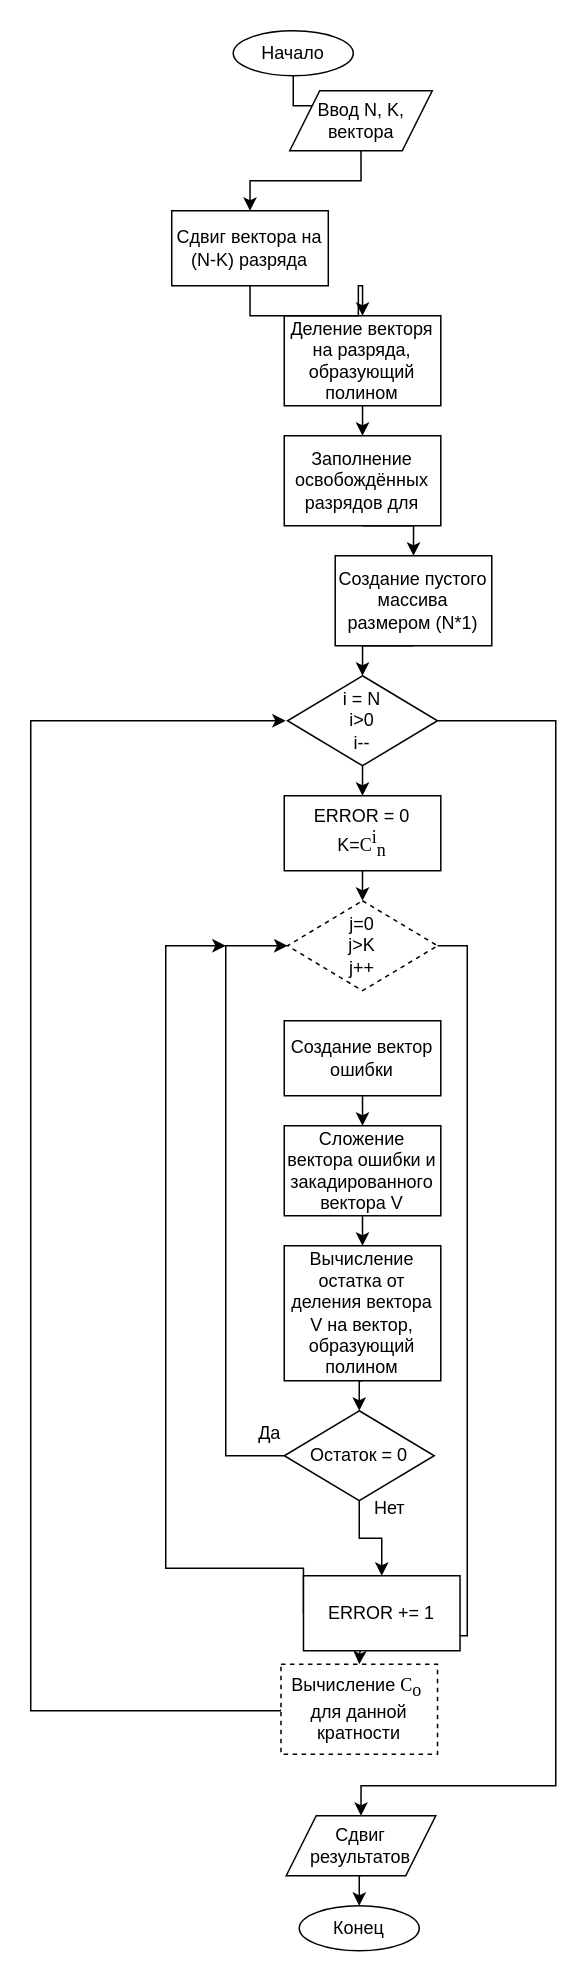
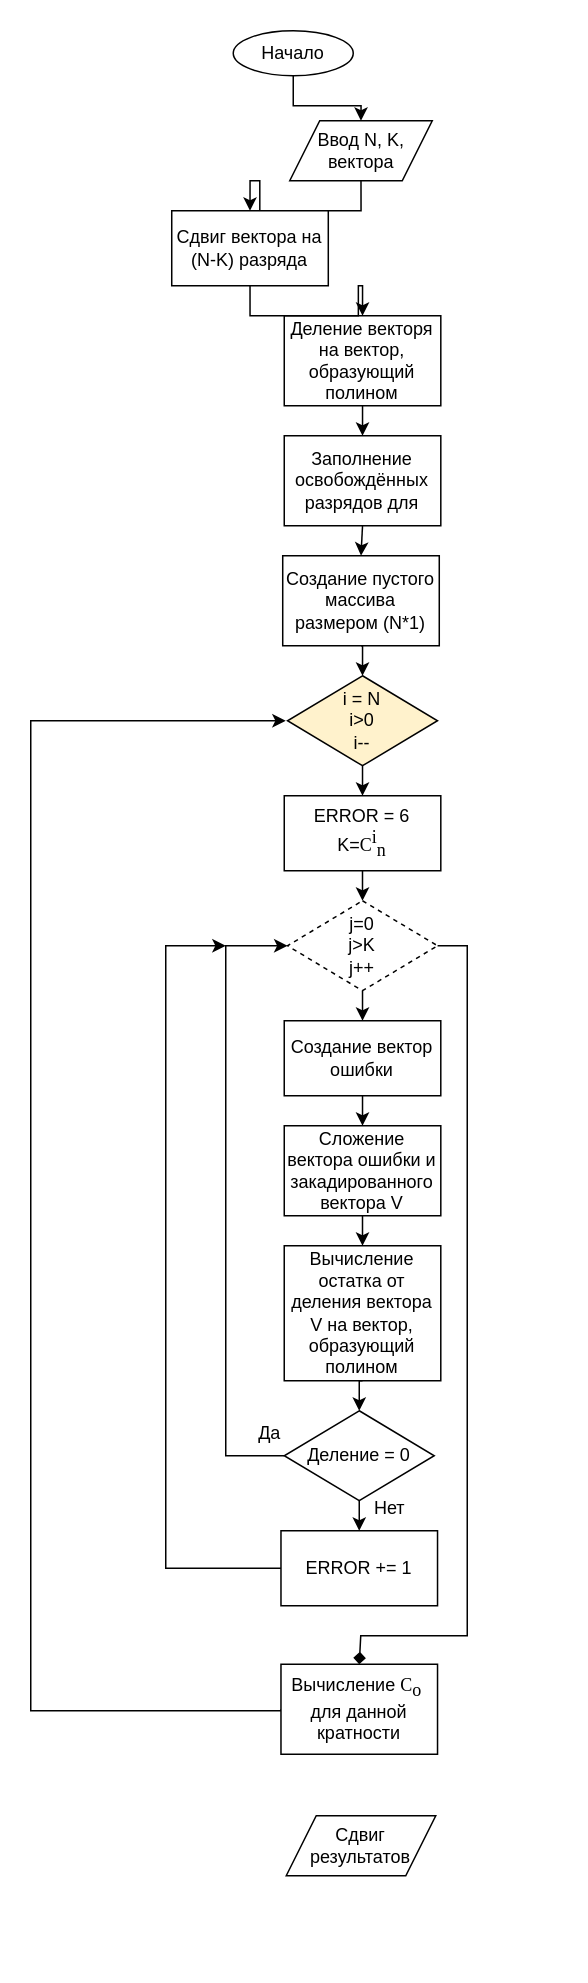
- <mxCell id="5" value="Ввод N, K, вектора" style="shape=parallelogram;perimeter=parallelogramPerimeter;whiteSpace=wrap;html=1;fixedSize=1;" vertex="1" parent="1"><mxGeometry x="192.66" y="60" width="95" height="40" as="geometry" /></mxCell>
+ <mxCell id="5" value="Ввод N, K, вектора" style="shape=parallelogram;perimeter=parallelogramPerimeter;whiteSpace=wrap;html=1;fixedSize=1;" vertex="1" parent="1"><mxGeometry x="192.66" y="80" width="95" height="40" as="geometry" /></mxCell>
- <mxCell id="8" value="Деление векторя на разряда, образующий полином" style="rounded=0;whiteSpace=wrap;html=1;" vertex="1" parent="1"><mxGeometry x="189" y="210" width="104.37" height="60" as="geometry" /></mxCell>
+ <mxCell id="8" value="Деление векторя на вектор, образующий полином" style="rounded=0;whiteSpace=wrap;html=1;" vertex="1" parent="1"><mxGeometry x="189" y="210" width="104.37" height="60" as="geometry" /></mxCell>
- <mxCell id="12" value="Создание пустого массива размером (N*1)" style="rounded=0;whiteSpace=wrap;html=1;" vertex="1" parent="1"><mxGeometry x="222.98" y="370" width="104.37" height="60" as="geometry" /></mxCell>
+ <mxCell id="12" value="Создание пустого массива размером (N*1)" style="rounded=0;whiteSpace=wrap;html=1;" vertex="1" parent="1"><mxGeometry x="187.98" y="370" width="104.37" height="60" as="geometry" /></mxCell>
- <mxCell id="15" value="&lt;div&gt;i = N&lt;/div&gt;&lt;div&gt;i&amp;gt;0&lt;/div&gt;&lt;div&gt;i--&lt;br&gt;&lt;/div&gt;" style="rhombus;whiteSpace=wrap;html=1;" vertex="1" parent="1"><mxGeometry x="191.18" y="450" width="100" height="60" as="geometry" /></mxCell>
+ <mxCell id="15" value="&lt;div&gt;i = N&lt;/div&gt;&lt;div&gt;i&amp;gt;0&lt;/div&gt;&lt;div&gt;i--&lt;br&gt;&lt;/div&gt;" style="rhombus;whiteSpace=wrap;html=1;fillColor=#fff2cc;" vertex="1" parent="1"><mxGeometry x="191.18" y="450" width="100" height="60" as="geometry" /></mxCell>
- <mxCell id="17" value="&lt;div&gt;&lt;font style=&quot;font-size: 12px;&quot;&gt;ERROR = 0&lt;/font&gt;&lt;/div&gt;&lt;div&gt;&lt;font style=&quot;font-size: 12px;&quot;&gt;K=&lt;span id=&quot;docs-internal-guid-0ab901a6-7fff-3213-1058-120be27b647d&quot; style=&quot;font-family: &amp;quot;Times New Roman&amp;quot;, serif; color: rgb(0, 0, 0); background-color: transparent; font-weight: 400; font-style: normal; font-variant: normal; text-decoration: none; vertical-align: baseline; white-space: pre-wrap;&quot;&gt;C&lt;/span&gt;&lt;span style=&quot;font-family: &amp;quot;Times New Roman&amp;quot;, serif; color: rgb(0, 0, 0); background-color: transparent; font-weight: 400; font-style: normal; font-variant: normal; text-decoration: none; vertical-align: baseline; white-space: pre-wrap;&quot;&gt;&lt;span style=&quot;vertical-align: super;&quot;&gt;i&lt;/span&gt;&lt;/span&gt;&lt;span style=&quot;font-family: &amp;quot;Times New Roman&amp;quot;, serif; color: rgb(0, 0, 0); background-color: transparent; font-weight: 400; font-style: normal; font-variant: normal; text-decoration: none; vertical-align: baseline; white-space: pre-wrap;&quot;&gt;&lt;span style=&quot;vertical-align: sub;&quot;&gt;n&lt;/span&gt;&lt;/span&gt;&lt;/font&gt;&lt;/div&gt;" style="rounded=0;whiteSpace=wrap;html=1;" vertex="1" parent="1"><mxGeometry x="189" y="530" width="104.37" height="50" as="geometry" /></mxCell>
+ <mxCell id="17" value="&lt;div&gt;&lt;font style=&quot;font-size: 12px;&quot;&gt;ERROR = 6&lt;/font&gt;&lt;/div&gt;&lt;div&gt;&lt;font style=&quot;font-size: 12px;&quot;&gt;K=&lt;span id=&quot;docs-internal-guid-0ab901a6-7fff-3213-1058-120be27b647d&quot; style=&quot;font-family: &amp;quot;Times New Roman&amp;quot;, serif; color: rgb(0, 0, 0); background-color: transparent; font-weight: 400; font-style: normal; font-variant: normal; text-decoration: none; vertical-align: baseline; white-space: pre-wrap;&quot;&gt;C&lt;/span&gt;&lt;span style=&quot;font-family: &amp;quot;Times New Roman&amp;quot;, serif; color: rgb(0, 0, 0); background-color: transparent; font-weight: 400; font-style: normal; font-variant: normal; text-decoration: none; vertical-align: baseline; white-space: pre-wrap;&quot;&gt;&lt;span style=&quot;vertical-align: super;&quot;&gt;i&lt;/span&gt;&lt;/span&gt;&lt;span style=&quot;font-family: &amp;quot;Times New Roman&amp;quot;, serif; color: rgb(0, 0, 0); background-color: transparent; font-weight: 400; font-style: normal; font-variant: normal; text-decoration: none; vertical-align: baseline; white-space: pre-wrap;&quot;&gt;&lt;span style=&quot;vertical-align: sub;&quot;&gt;n&lt;/span&gt;&lt;/span&gt;&lt;/font&gt;&lt;/div&gt;" style="rounded=0;whiteSpace=wrap;html=1;" vertex="1" parent="1"><mxGeometry x="189" y="530" width="104.37" height="50" as="geometry" /></mxCell>
+ <mxCell id="18" style="edgeStyle=orthogonalEdgeStyle;rounded=0;orthogonalLoop=1;jettySize=auto;html=1;exitX=0.5;exitY=1;exitDx=0;exitDy=0;entryX=0.5;entryY=0;entryDx=0;entryDy=0;" edge="1" parent="1" source="20" target="22"><mxGeometry relative="1" as="geometry" /></mxCell>
- <mxCell id="14" style="edgeStyle=orthogonalEdgeStyle;rounded=0;orthogonalLoop=1;jettySize=auto;html=1;exitX=1;exitY=0.5;exitDx=0;exitDy=0;entryX=0.5;entryY=0;entryDx=0;entryDy=0;" edge="1" parent="1" source="15" target="35"><mxGeometry relative="1" as="geometry"><Array as="points"><mxPoint x="370" y="480" /><mxPoint x="370" y="1190" /><mxPoint x="240" y="1190" /></Array></mxGeometry></mxCell>
- <mxCell id="29" value="Остаток = 0" style="rhombus;whiteSpace=wrap;html=1;" vertex="1" parent="1"><mxGeometry x="189" y="940" width="100" height="60" as="geometry" /></mxCell>
+ <mxCell id="29" value="Деление = 0" style="rhombus;whiteSpace=wrap;html=1;" vertex="1" parent="1"><mxGeometry x="189" y="940" width="100" height="60" as="geometry" /></mxCell>
- <mxCell id="31" value="ERROR += 1" style="rounded=0;whiteSpace=wrap;html=1;" vertex="1" parent="1"><mxGeometry x="201.82" y="1050" width="104.37" height="50" as="geometry" /></mxCell>
+ <mxCell id="31" value="ERROR += 1" style="rounded=0;whiteSpace=wrap;html=1;" vertex="1" parent="1"><mxGeometry x="186.82" y="1020" width="104.37" height="50" as="geometry" /></mxCell>
- <mxCell id="19" style="edgeStyle=orthogonalEdgeStyle;rounded=0;orthogonalLoop=1;jettySize=auto;html=1;exitX=1;exitY=0.5;exitDx=0;exitDy=0;entryX=0.5;entryY=0;entryDx=0;entryDy=0;" edge="1" parent="1" source="20" target="33"><mxGeometry relative="1" as="geometry"><Array as="points"><mxPoint x="311" y="630" /><mxPoint x="311" y="1090" /><mxPoint x="240" y="1090" /><mxPoint x="240" y="1109" /></Array></mxGeometry></mxCell>
+ <mxCell id="19" style="edgeStyle=orthogonalEdgeStyle;rounded=0;orthogonalLoop=1;jettySize=auto;html=1;exitX=1;exitY=0.5;exitDx=0;exitDy=0;entryX=0.5;entryY=0;entryDx=0;entryDy=0;endArrow=diamond;" edge="1" parent="1" source="20" target="33"><mxGeometry relative="1" as="geometry"><Array as="points"><mxPoint x="311" y="630" /><mxPoint x="311" y="1090" /><mxPoint x="240" y="1090" /><mxPoint x="240" y="1109" /></Array></mxGeometry></mxCell>
- <mxCell id="33" value="&lt;font style=&quot;font-size: 12px;&quot;&gt;Вычисление&amp;nbsp;&lt;span id=&quot;docs-internal-guid-d37b609d-7fff-b423-a3d3-0c4c87c419e7&quot; style=&quot;font-family: &amp;quot;Times New Roman&amp;quot;, serif; color: rgb(0, 0, 0); background-color: transparent; font-weight: 400; font-style: normal; font-variant: normal; text-decoration: none; vertical-align: baseline; white-space: pre-wrap;&quot;&gt;C&lt;/span&gt;&lt;span style=&quot;font-family: &amp;quot;Times New Roman&amp;quot;, serif; color: rgb(0, 0, 0); background-color: transparent; font-weight: 400; font-style: normal; font-variant: normal; text-decoration: none; vertical-align: baseline; white-space: pre-wrap;&quot;&gt;&lt;span style=&quot;vertical-align: sub;&quot;&gt;о&lt;/span&gt;&lt;/span&gt;&lt;span style=&quot;font-family: &amp;quot;Times New Roman&amp;quot;, serif; color: rgb(0, 0, 0); background-color: transparent; font-weight: 400; font-style: normal; font-variant: normal; text-decoration: none; vertical-align: baseline; white-space: pre-wrap;&quot;&gt; &lt;/span&gt; для данной кратности&lt;/font&gt;" style="rounded=0;whiteSpace=wrap;html=1;dashed=1;" vertex="1" parent="1"><mxGeometry x="186.82" y="1109" width="104.37" height="60" as="geometry" /></mxCell>
+ <mxCell id="33" value="&lt;font style=&quot;font-size: 12px;&quot;&gt;Вычисление&amp;nbsp;&lt;span id=&quot;docs-internal-guid-d37b609d-7fff-b423-a3d3-0c4c87c419e7&quot; style=&quot;font-family: &amp;quot;Times New Roman&amp;quot;, serif; color: rgb(0, 0, 0); background-color: transparent; font-weight: 400; font-style: normal; font-variant: normal; text-decoration: none; vertical-align: baseline; white-space: pre-wrap;&quot;&gt;C&lt;/span&gt;&lt;span style=&quot;font-family: &amp;quot;Times New Roman&amp;quot;, serif; color: rgb(0, 0, 0); background-color: transparent; font-weight: 400; font-style: normal; font-variant: normal; text-decoration: none; vertical-align: baseline; white-space: pre-wrap;&quot;&gt;&lt;span style=&quot;vertical-align: sub;&quot;&gt;о&lt;/span&gt;&lt;/span&gt;&lt;span style=&quot;font-family: &amp;quot;Times New Roman&amp;quot;, serif; color: rgb(0, 0, 0); background-color: transparent; font-weight: 400; font-style: normal; font-variant: normal; text-decoration: none; vertical-align: baseline; white-space: pre-wrap;&quot;&gt; &lt;/span&gt; для данной кратности&lt;/font&gt;" style="rounded=0;whiteSpace=wrap;html=1;" vertex="1" parent="1"><mxGeometry x="186.82" y="1109" width="104.37" height="60" as="geometry" /></mxCell>
- <mxCell id="34" style="edgeStyle=orthogonalEdgeStyle;rounded=0;orthogonalLoop=1;jettySize=auto;html=1;exitX=0.5;exitY=1;exitDx=0;exitDy=0;entryX=0.5;entryY=0;entryDx=0;entryDy=0;" edge="1" parent="1" source="35" target="36"><mxGeometry relative="1" as="geometry" /></mxCell>
- <mxCell id="36" value="Конец" style="ellipse;whiteSpace=wrap;html=1;" vertex="1" parent="1"><mxGeometry x="199" y="1270" width="80" height="30" as="geometry" /></mxCell>
